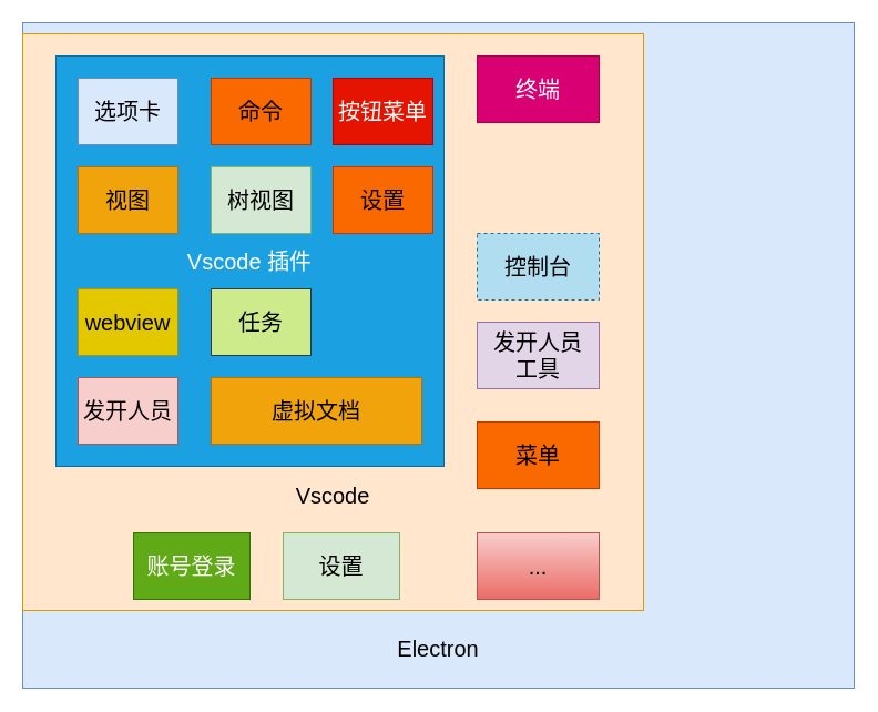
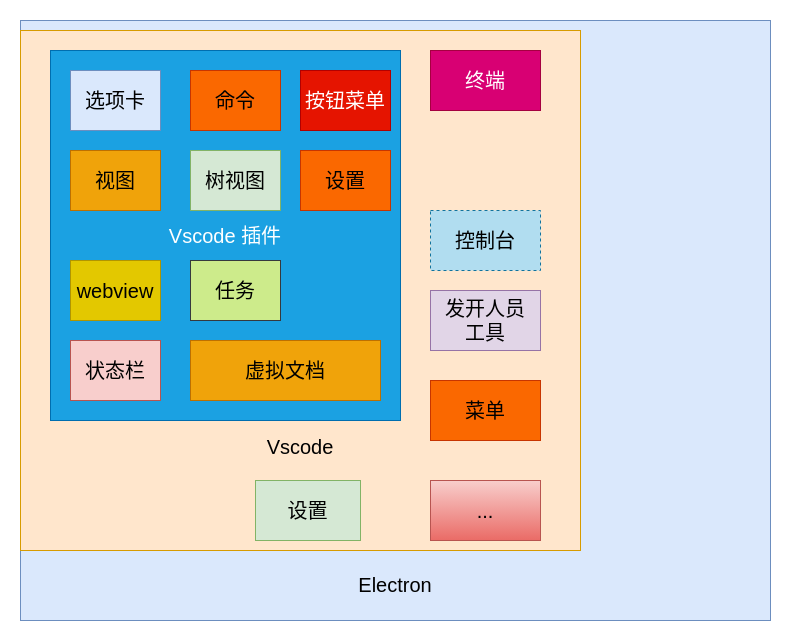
- <mxCell id="14" value="&lt;span style=&quot;font-size: 20px&quot;&gt;发开人员&lt;/span&gt;" style="rounded=0;whiteSpace=wrap;html=1;fillColor=#f8cecc;strokeColor=#b85450;" vertex="1" parent="1"><mxGeometry x="70" y="340" width="90" height="60" as="geometry" /></mxCell>
+ <mxCell id="14" value="&lt;span style=&quot;font-size: 20px&quot;&gt;状态栏&lt;/span&gt;" style="rounded=0;whiteSpace=wrap;html=1;fillColor=#f8cecc;strokeColor=#b85450;" vertex="1" parent="1"><mxGeometry x="70" y="340" width="90" height="60" as="geometry" /></mxCell>
- <mxCell id="17" value="&lt;span style=&quot;font-size: 20px&quot;&gt;账号登录&lt;/span&gt;" style="rounded=0;whiteSpace=wrap;html=1;fillColor=#60a917;strokeColor=#2D7600;fontColor=#ffffff;" vertex="1" parent="1"><mxGeometry x="120" y="480" width="105" height="60" as="geometry" /></mxCell>
